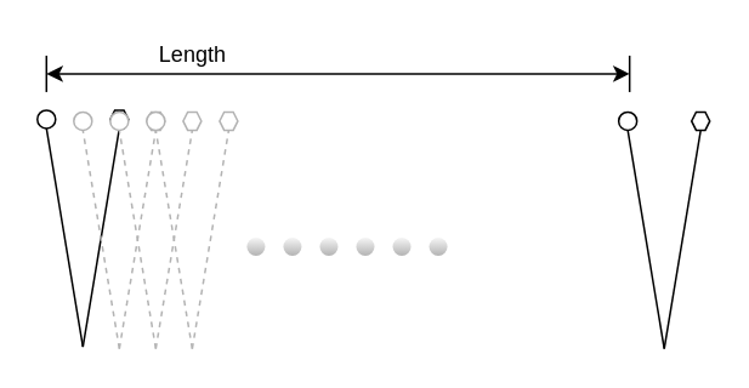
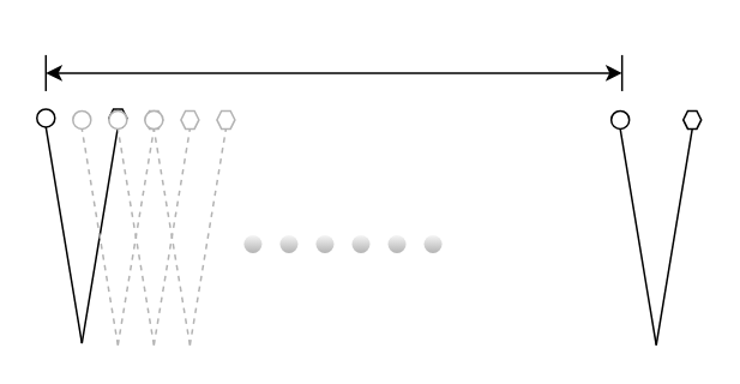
- <mxCell id="31" value="Length" style="text;html=1;align=center;verticalAlign=middle;resizable=0;points=[];autosize=1;" vertex="1" parent="1"><mxGeometry x="80" y="20" width="50" height="20" as="geometry" /></mxCell>
